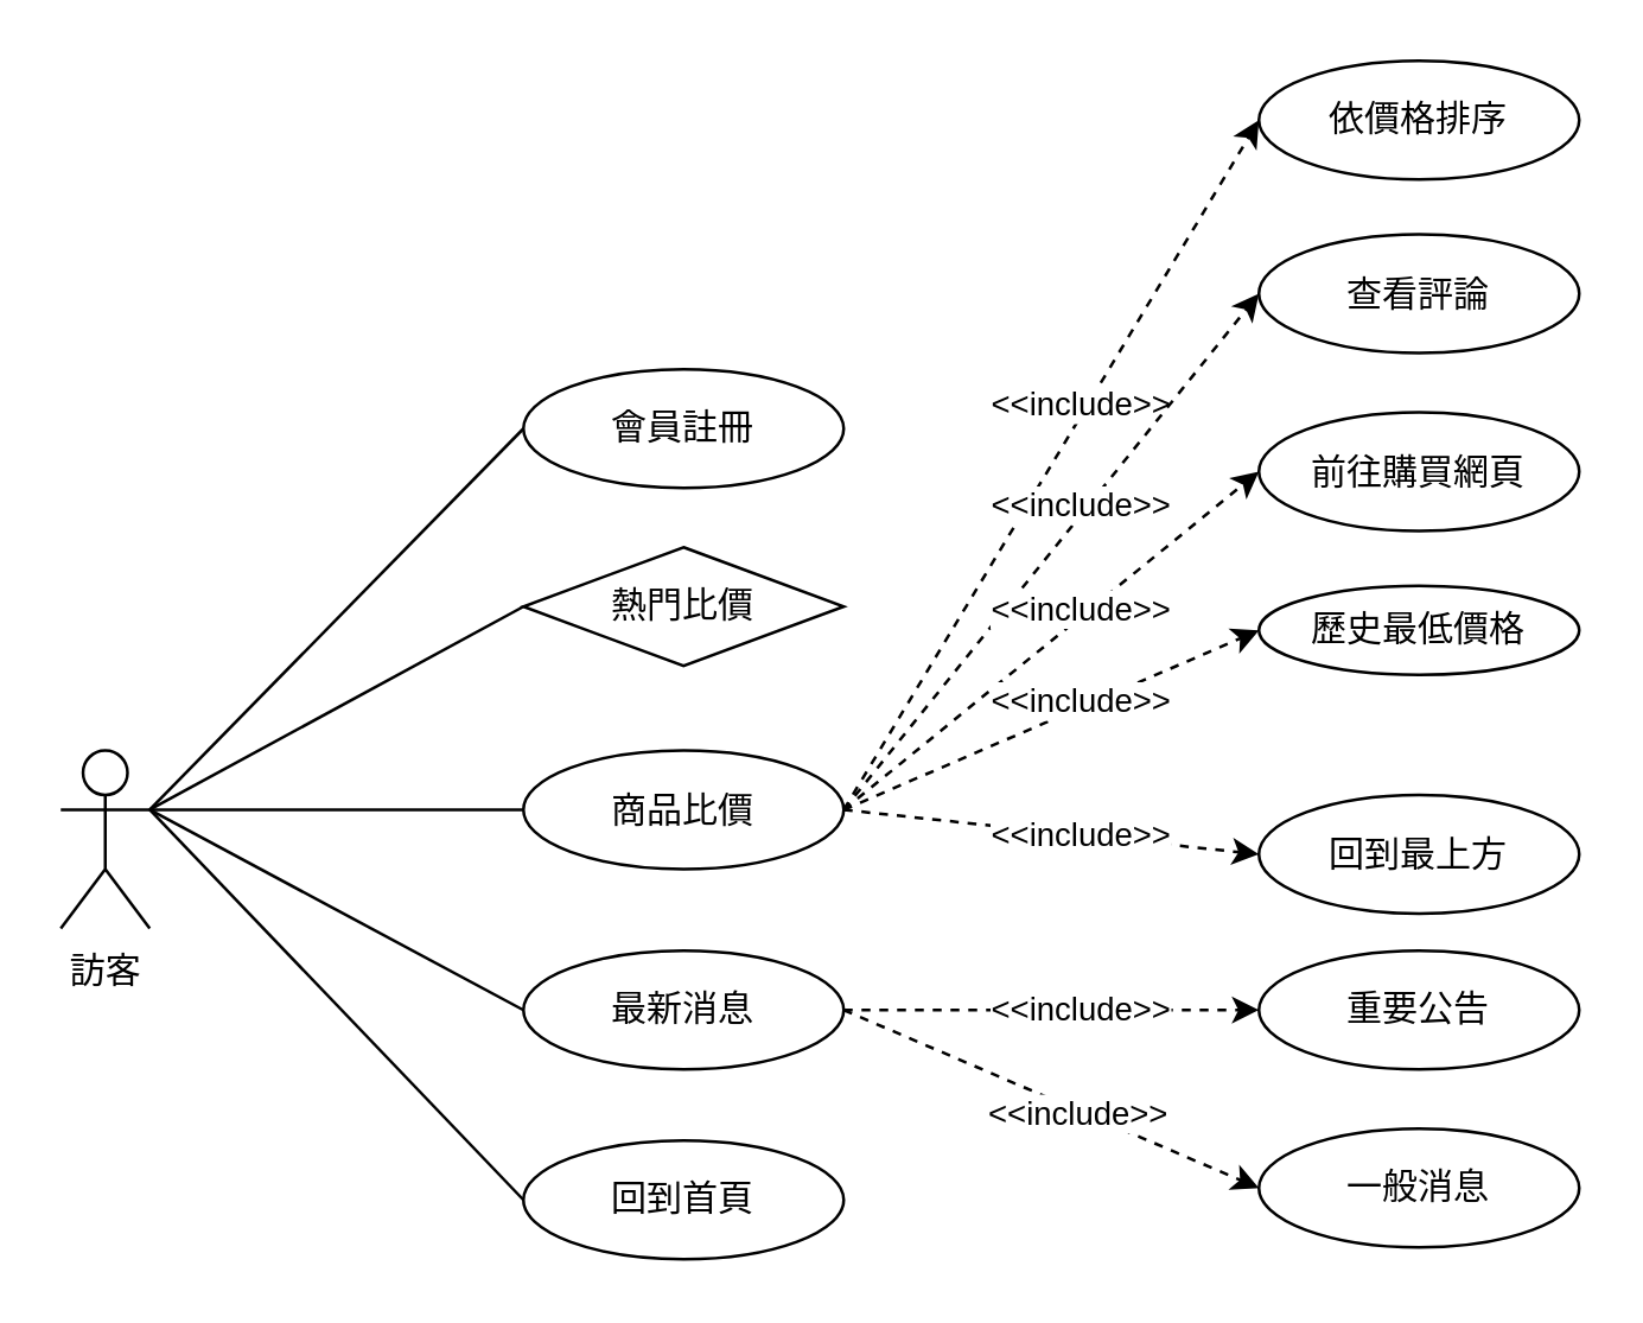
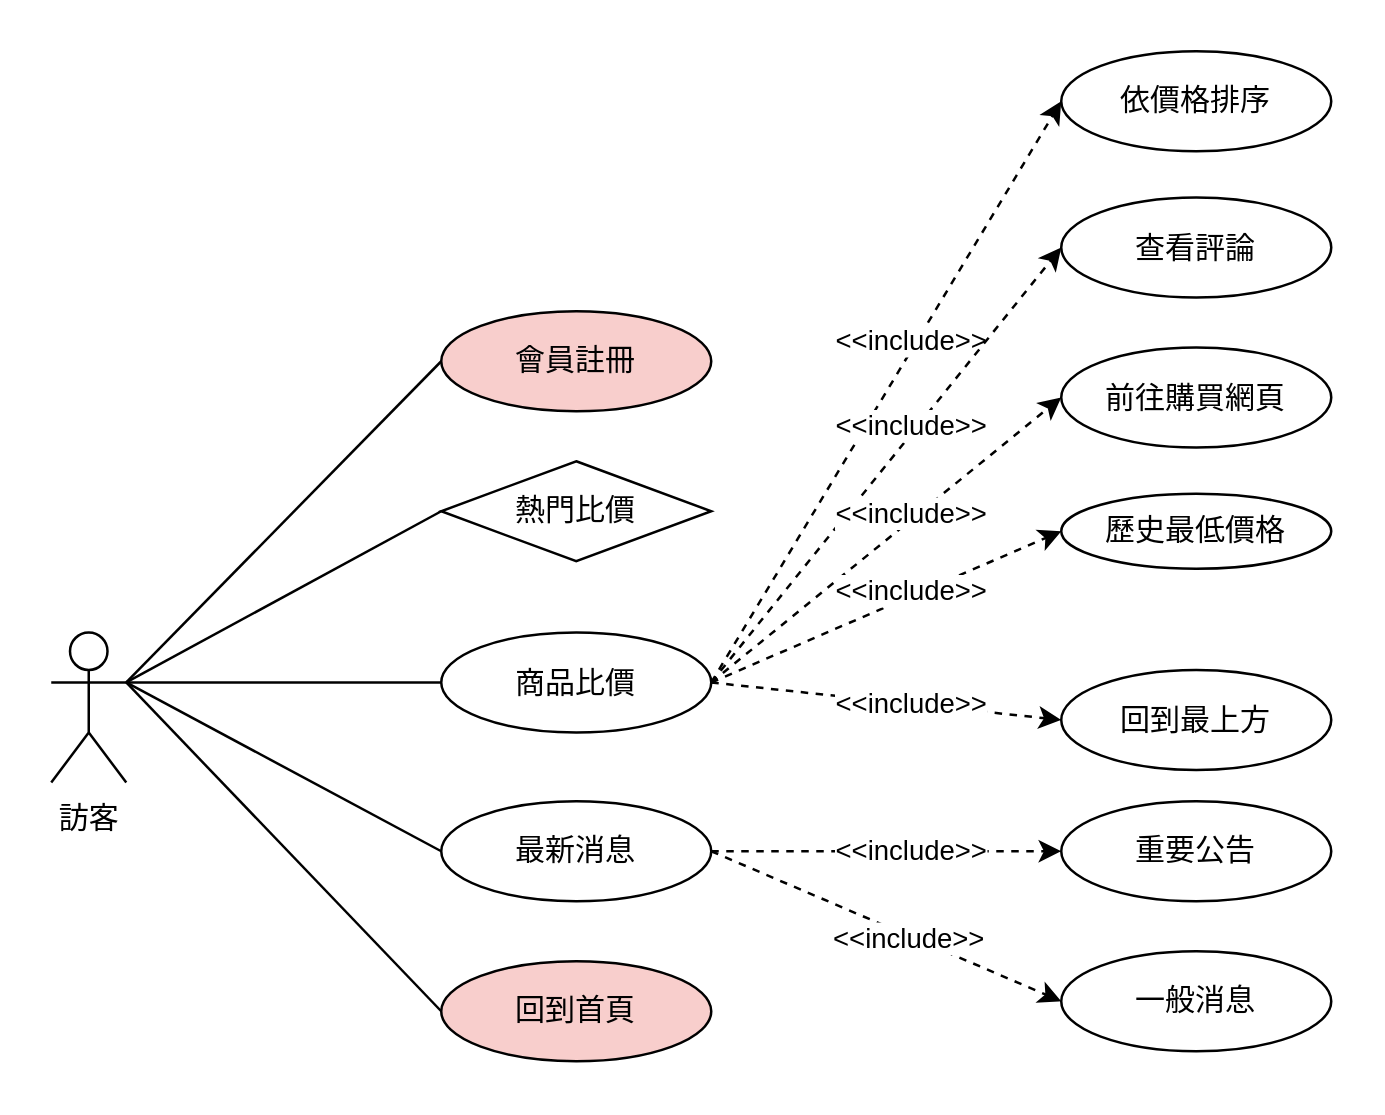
- <mxCell id="6" value="會員註冊" style="ellipse;whiteSpace=wrap;html=1;container=0;" parent="1" vertex="1"><mxGeometry x="176" y="124" width="108" height="40" as="geometry" /></mxCell>
+ <mxCell id="6" value="會員註冊" style="ellipse;whiteSpace=wrap;html=1;container=0;fillColor=#f8cecc;" parent="1" vertex="1"><mxGeometry x="176" y="124" width="108" height="40" as="geometry" /></mxCell>
- <mxCell id="29" value="回到首頁" style="ellipse;whiteSpace=wrap;html=1;container=0;" parent="1" vertex="1"><mxGeometry x="176" y="384" width="108" height="40" as="geometry" /></mxCell>
+ <mxCell id="29" value="回到首頁" style="ellipse;whiteSpace=wrap;html=1;container=0;fillColor=#f8cecc;" parent="1" vertex="1"><mxGeometry x="176" y="384" width="108" height="40" as="geometry" /></mxCell>
